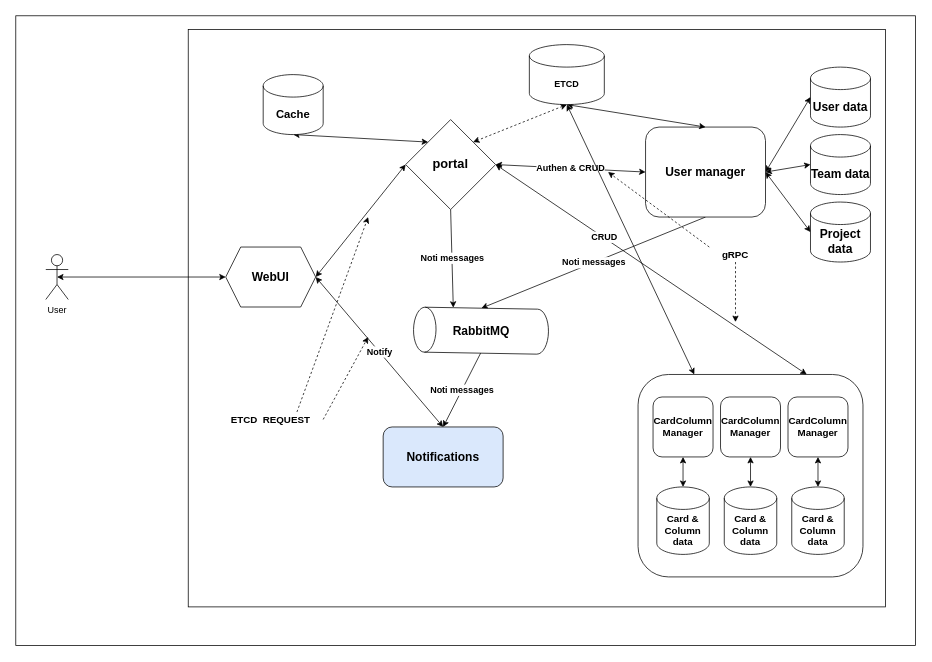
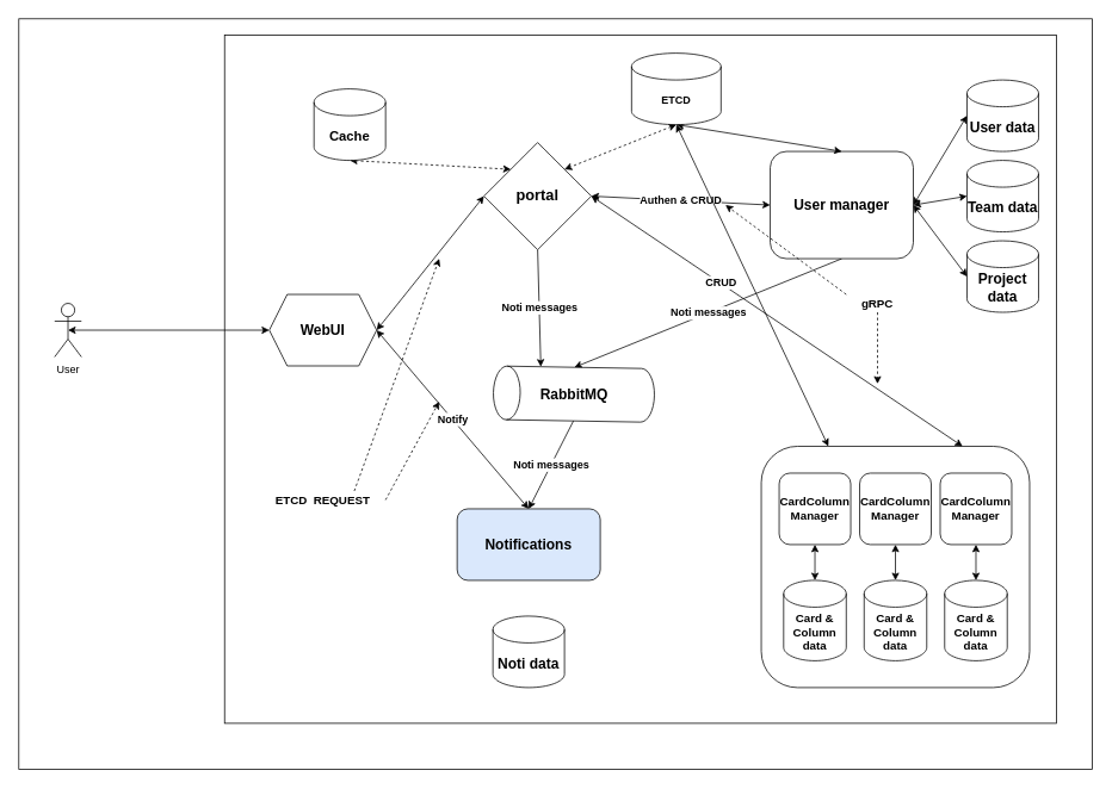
- <mxCell id="46" style="rounded=0;orthogonalLoop=1;jettySize=auto;html=1;exitX=0.5;exitY=1;exitDx=0;exitDy=0;exitPerimeter=0;entryX=0;entryY=0;entryDx=0;entryDy=0;startArrow=classic;startFill=1;" parent="1" source="47" target="12" edge="1"><mxGeometry relative="1" as="geometry" /></mxCell>
+ <mxCell id="46" style="rounded=0;orthogonalLoop=1;jettySize=auto;html=1;exitX=0.5;exitY=1;exitDx=0;exitDy=0;exitPerimeter=0;entryX=0;entryY=0;entryDx=0;entryDy=0;startArrow=classic;startFill=1;dashed=1;" parent="1" source="47" target="12" edge="1"><mxGeometry relative="1" as="geometry" /></mxCell>
+ <mxCell id="35" value="&lt;font style=&quot;font-size: 16px&quot;&gt;&lt;b&gt;Noti data&lt;/b&gt;&lt;/font&gt;" style="shape=cylinder3;whiteSpace=wrap;html=1;boundedLbl=1;backgroundOutline=1;size=15;" parent="1" vertex="1"><mxGeometry x="550" y="689" width="80" height="80" as="geometry" /></mxCell>
